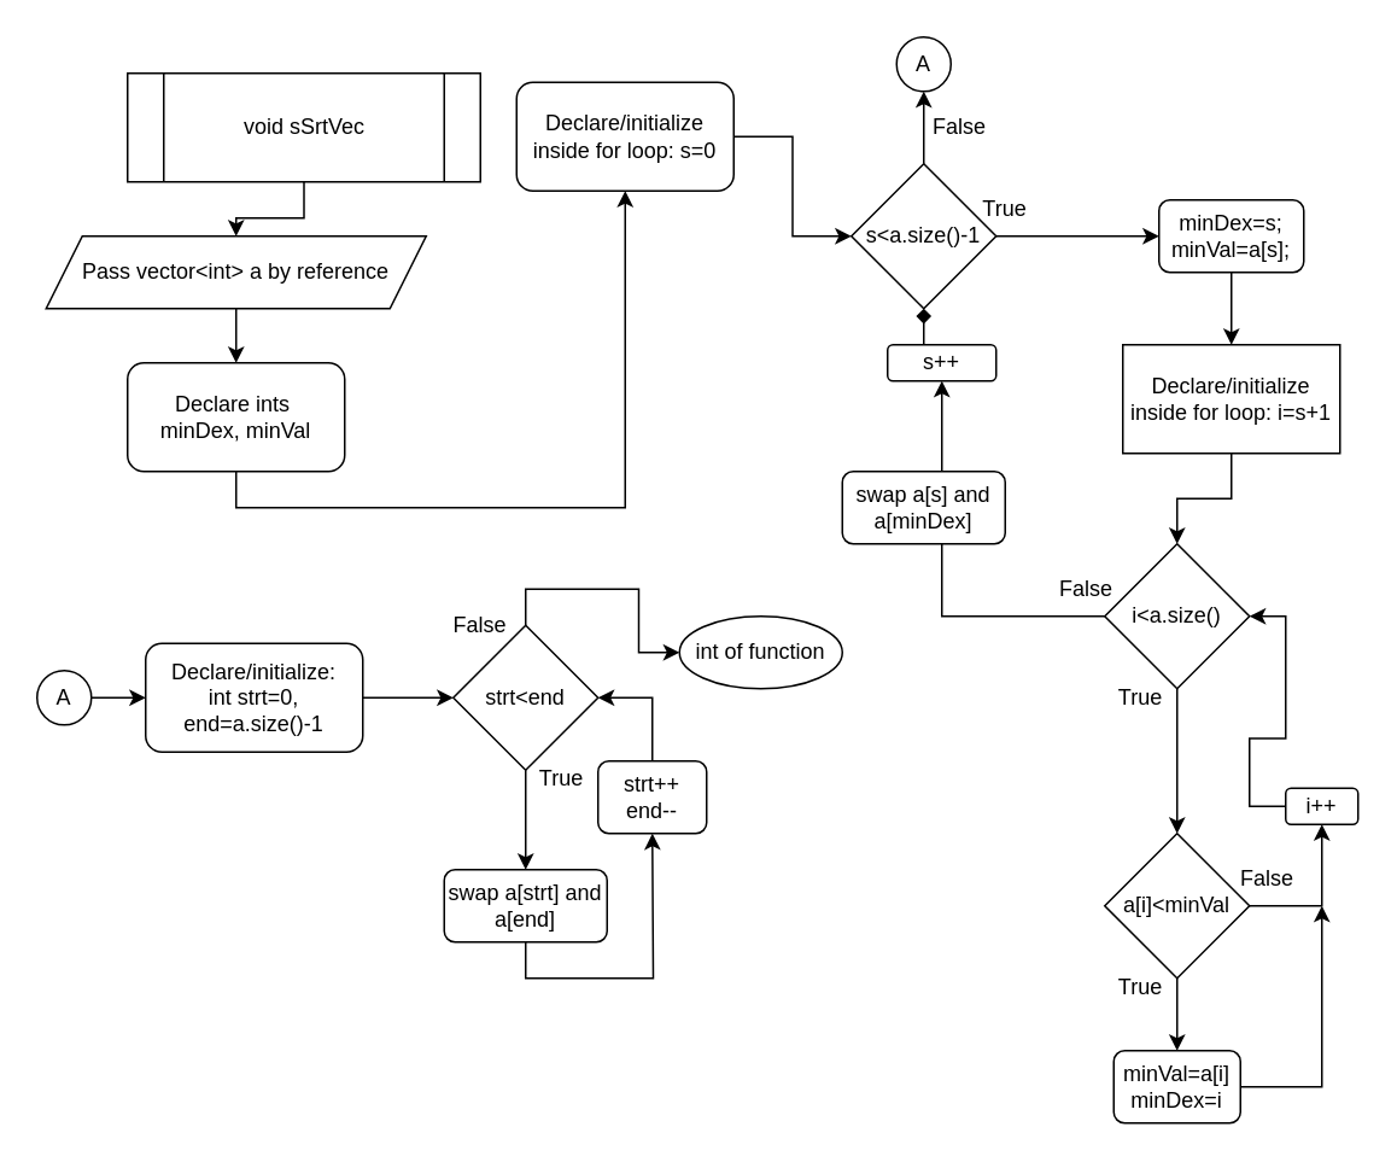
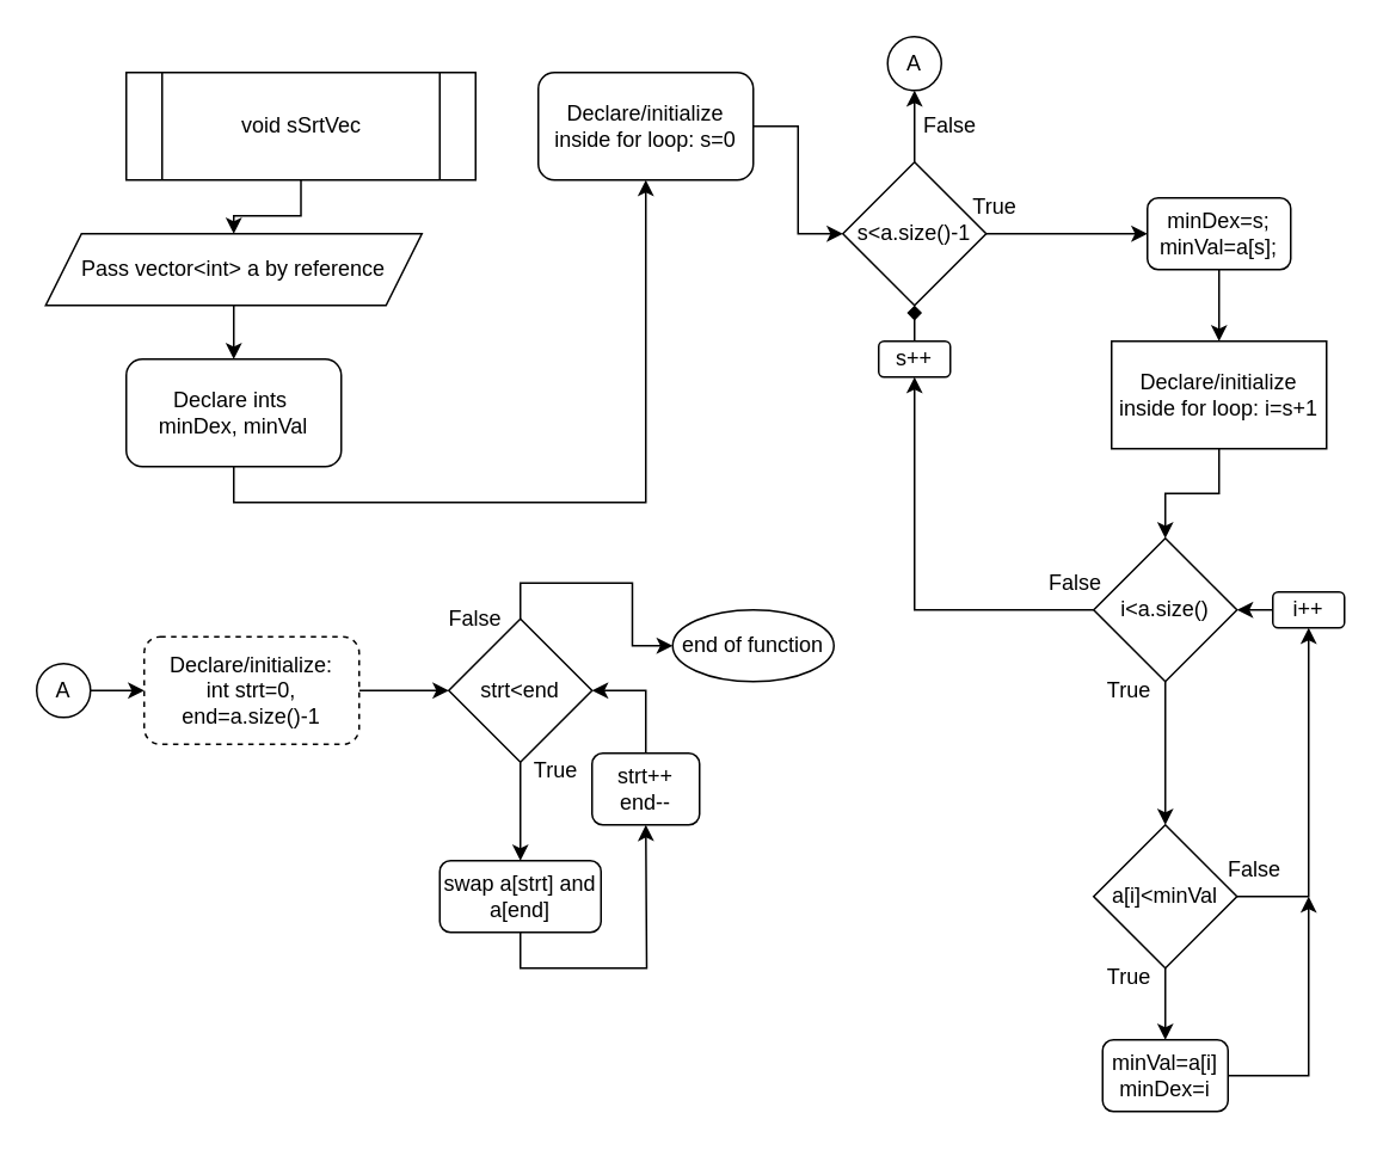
- <mxCell id="9" value="Declare/initialize inside for loop: s=0" style="rounded=1;whiteSpace=wrap;html=1;" vertex="1" parent="1"><mxGeometry x="285" y="45" width="120" height="60" as="geometry" /></mxCell>
+ <mxCell id="9" value="Declare/initialize inside for loop: s=0" style="rounded=1;whiteSpace=wrap;html=1;" vertex="1" parent="1"><mxGeometry x="300" y="40" width="120" height="60" as="geometry" /></mxCell>
- <mxCell id="19" value="s++" style="rounded=1;whiteSpace=wrap;html=1;" vertex="1" parent="1"><mxGeometry x="490" y="190" width="60" height="20" as="geometry" /></mxCell>
+ <mxCell id="19" value="s++" style="rounded=1;whiteSpace=wrap;html=1;" vertex="1" parent="1"><mxGeometry x="490" y="190" width="40" height="20" as="geometry" /></mxCell>
- <mxCell id="38" value="swap a[s] and a[minDex]" style="rounded=1;whiteSpace=wrap;html=1;" vertex="1" parent="1"><mxGeometry x="465" y="260" width="90" height="40" as="geometry" /></mxCell>
- <mxCell id="46" value="int of function" style="ellipse;whiteSpace=wrap;html=1;" vertex="1" parent="1"><mxGeometry x="375" y="340" width="90" height="40" as="geometry" /></mxCell>
+ <mxCell id="46" value="end of function" style="ellipse;whiteSpace=wrap;html=1;" vertex="1" parent="1"><mxGeometry x="375" y="340" width="90" height="40" as="geometry" /></mxCell>
- <mxCell id="40" value="Declare/initialize:&lt;br&gt;int strt=0, end=a.size()-1" style="rounded=1;whiteSpace=wrap;html=1;" vertex="1" parent="1"><mxGeometry x="80" y="355" width="120" height="60" as="geometry" /></mxCell>
+ <mxCell id="40" value="Declare/initialize:&lt;br&gt;int strt=0, end=a.size()-1" style="rounded=1;whiteSpace=wrap;html=1;dashed=1;" vertex="1" parent="1"><mxGeometry x="80" y="355" width="120" height="60" as="geometry" /></mxCell>
- <mxCell id="28" value="i++" style="rounded=1;whiteSpace=wrap;html=1;" vertex="1" parent="1"><mxGeometry x="710" y="435" width="40" height="20" as="geometry" /></mxCell>
+ <mxCell id="28" value="i++" style="rounded=1;whiteSpace=wrap;html=1;" vertex="1" parent="1"><mxGeometry x="710" y="330" width="40" height="20" as="geometry" /></mxCell>
